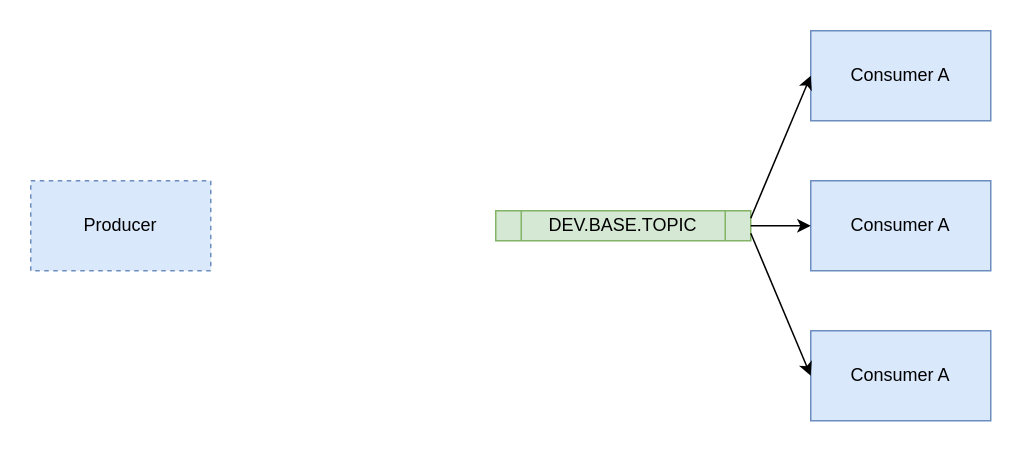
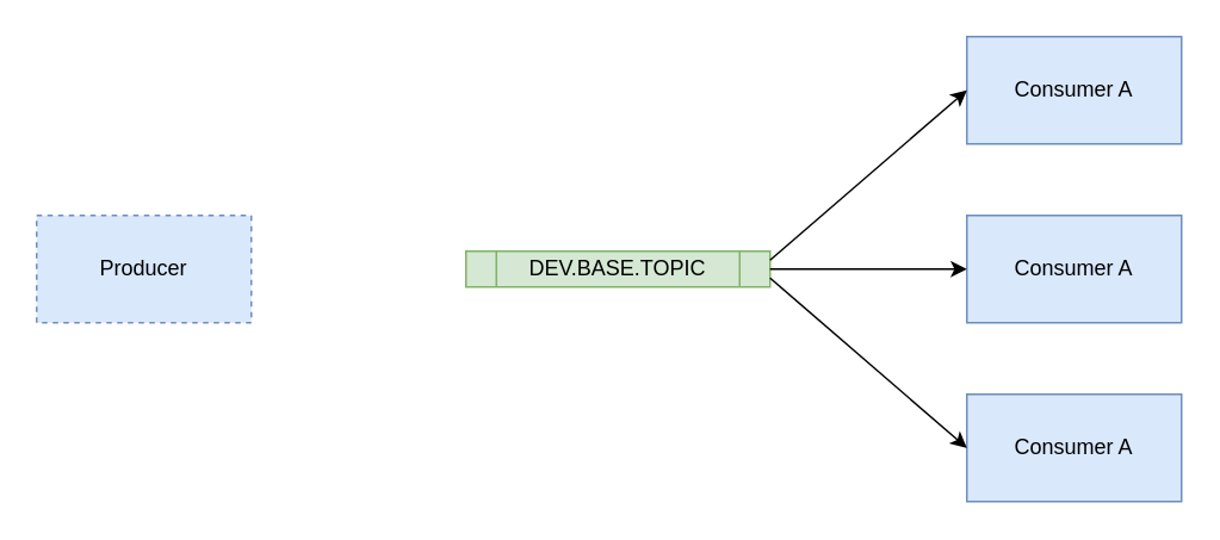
- <mxCell id="5" value="DEV.BASE.TOPIC" style="shape=process;whiteSpace=wrap;html=1;backgroundOutline=1;fillColor=#d5e8d4;strokeColor=#82b366;" parent="1" vertex="1"><mxGeometry x="330" y="140" width="170" height="20" as="geometry" /></mxCell>
+ <mxCell id="5" value="DEV.BASE.TOPIC" style="shape=process;whiteSpace=wrap;html=1;backgroundOutline=1;fillColor=#d5e8d4;strokeColor=#82b366;" parent="1" vertex="1"><mxGeometry x="260" y="140" width="170" height="20" as="geometry" /></mxCell>
